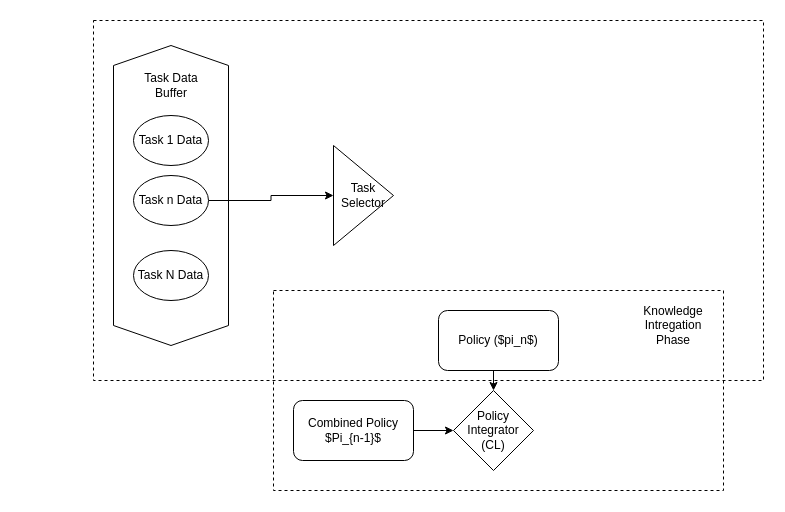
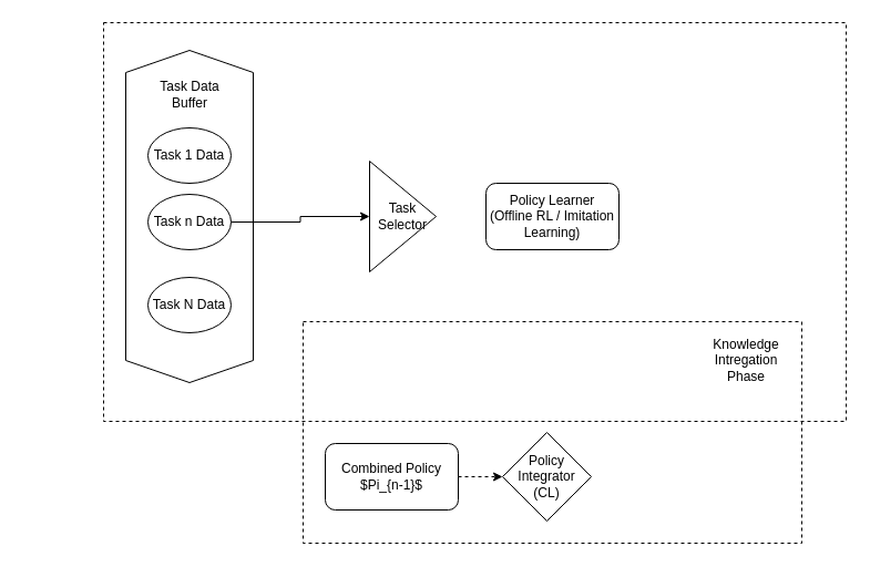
+ <mxCell id="5" value="Policy Learner&lt;br&gt;(Offline RL / Imitation Learning)" style="rounded=1;whiteSpace=wrap;html=1;" parent="1" vertex="1"><mxGeometry x="438" y="165" width="120" height="60" as="geometry" /></mxCell>
- <mxCell id="7" value="Policy ($pi_n$)" style="rounded=1;whiteSpace=wrap;html=1;" parent="1" vertex="1"><mxGeometry x="438" y="310" width="120" height="60" as="geometry" /></mxCell>
- <mxCell id="6" style="edgeStyle=orthogonalEdgeStyle;rounded=0;orthogonalLoop=1;jettySize=auto;html=1;exitX=0.5;exitY=1;exitDx=0;exitDy=0;entryX=0.5;entryY=0;entryDx=0;entryDy=0;" parent="1" source="7" target="10" edge="1"><mxGeometry relative="1" as="geometry" /></mxCell>
- <mxCell id="8" style="edgeStyle=orthogonalEdgeStyle;rounded=0;orthogonalLoop=1;jettySize=auto;html=1;exitX=1;exitY=0.5;exitDx=0;exitDy=0;entryX=0;entryY=0.5;entryDx=0;entryDy=0;" parent="1" source="9" target="10" edge="1"><mxGeometry relative="1" as="geometry" /></mxCell>
+ <mxCell id="8" style="edgeStyle=orthogonalEdgeStyle;rounded=0;orthogonalLoop=1;jettySize=auto;html=1;exitX=1;exitY=0.5;exitDx=0;exitDy=0;entryX=0;entryY=0.5;entryDx=0;entryDy=0;dashed=1;" parent="1" source="9" target="10" edge="1"><mxGeometry relative="1" as="geometry" /></mxCell>
